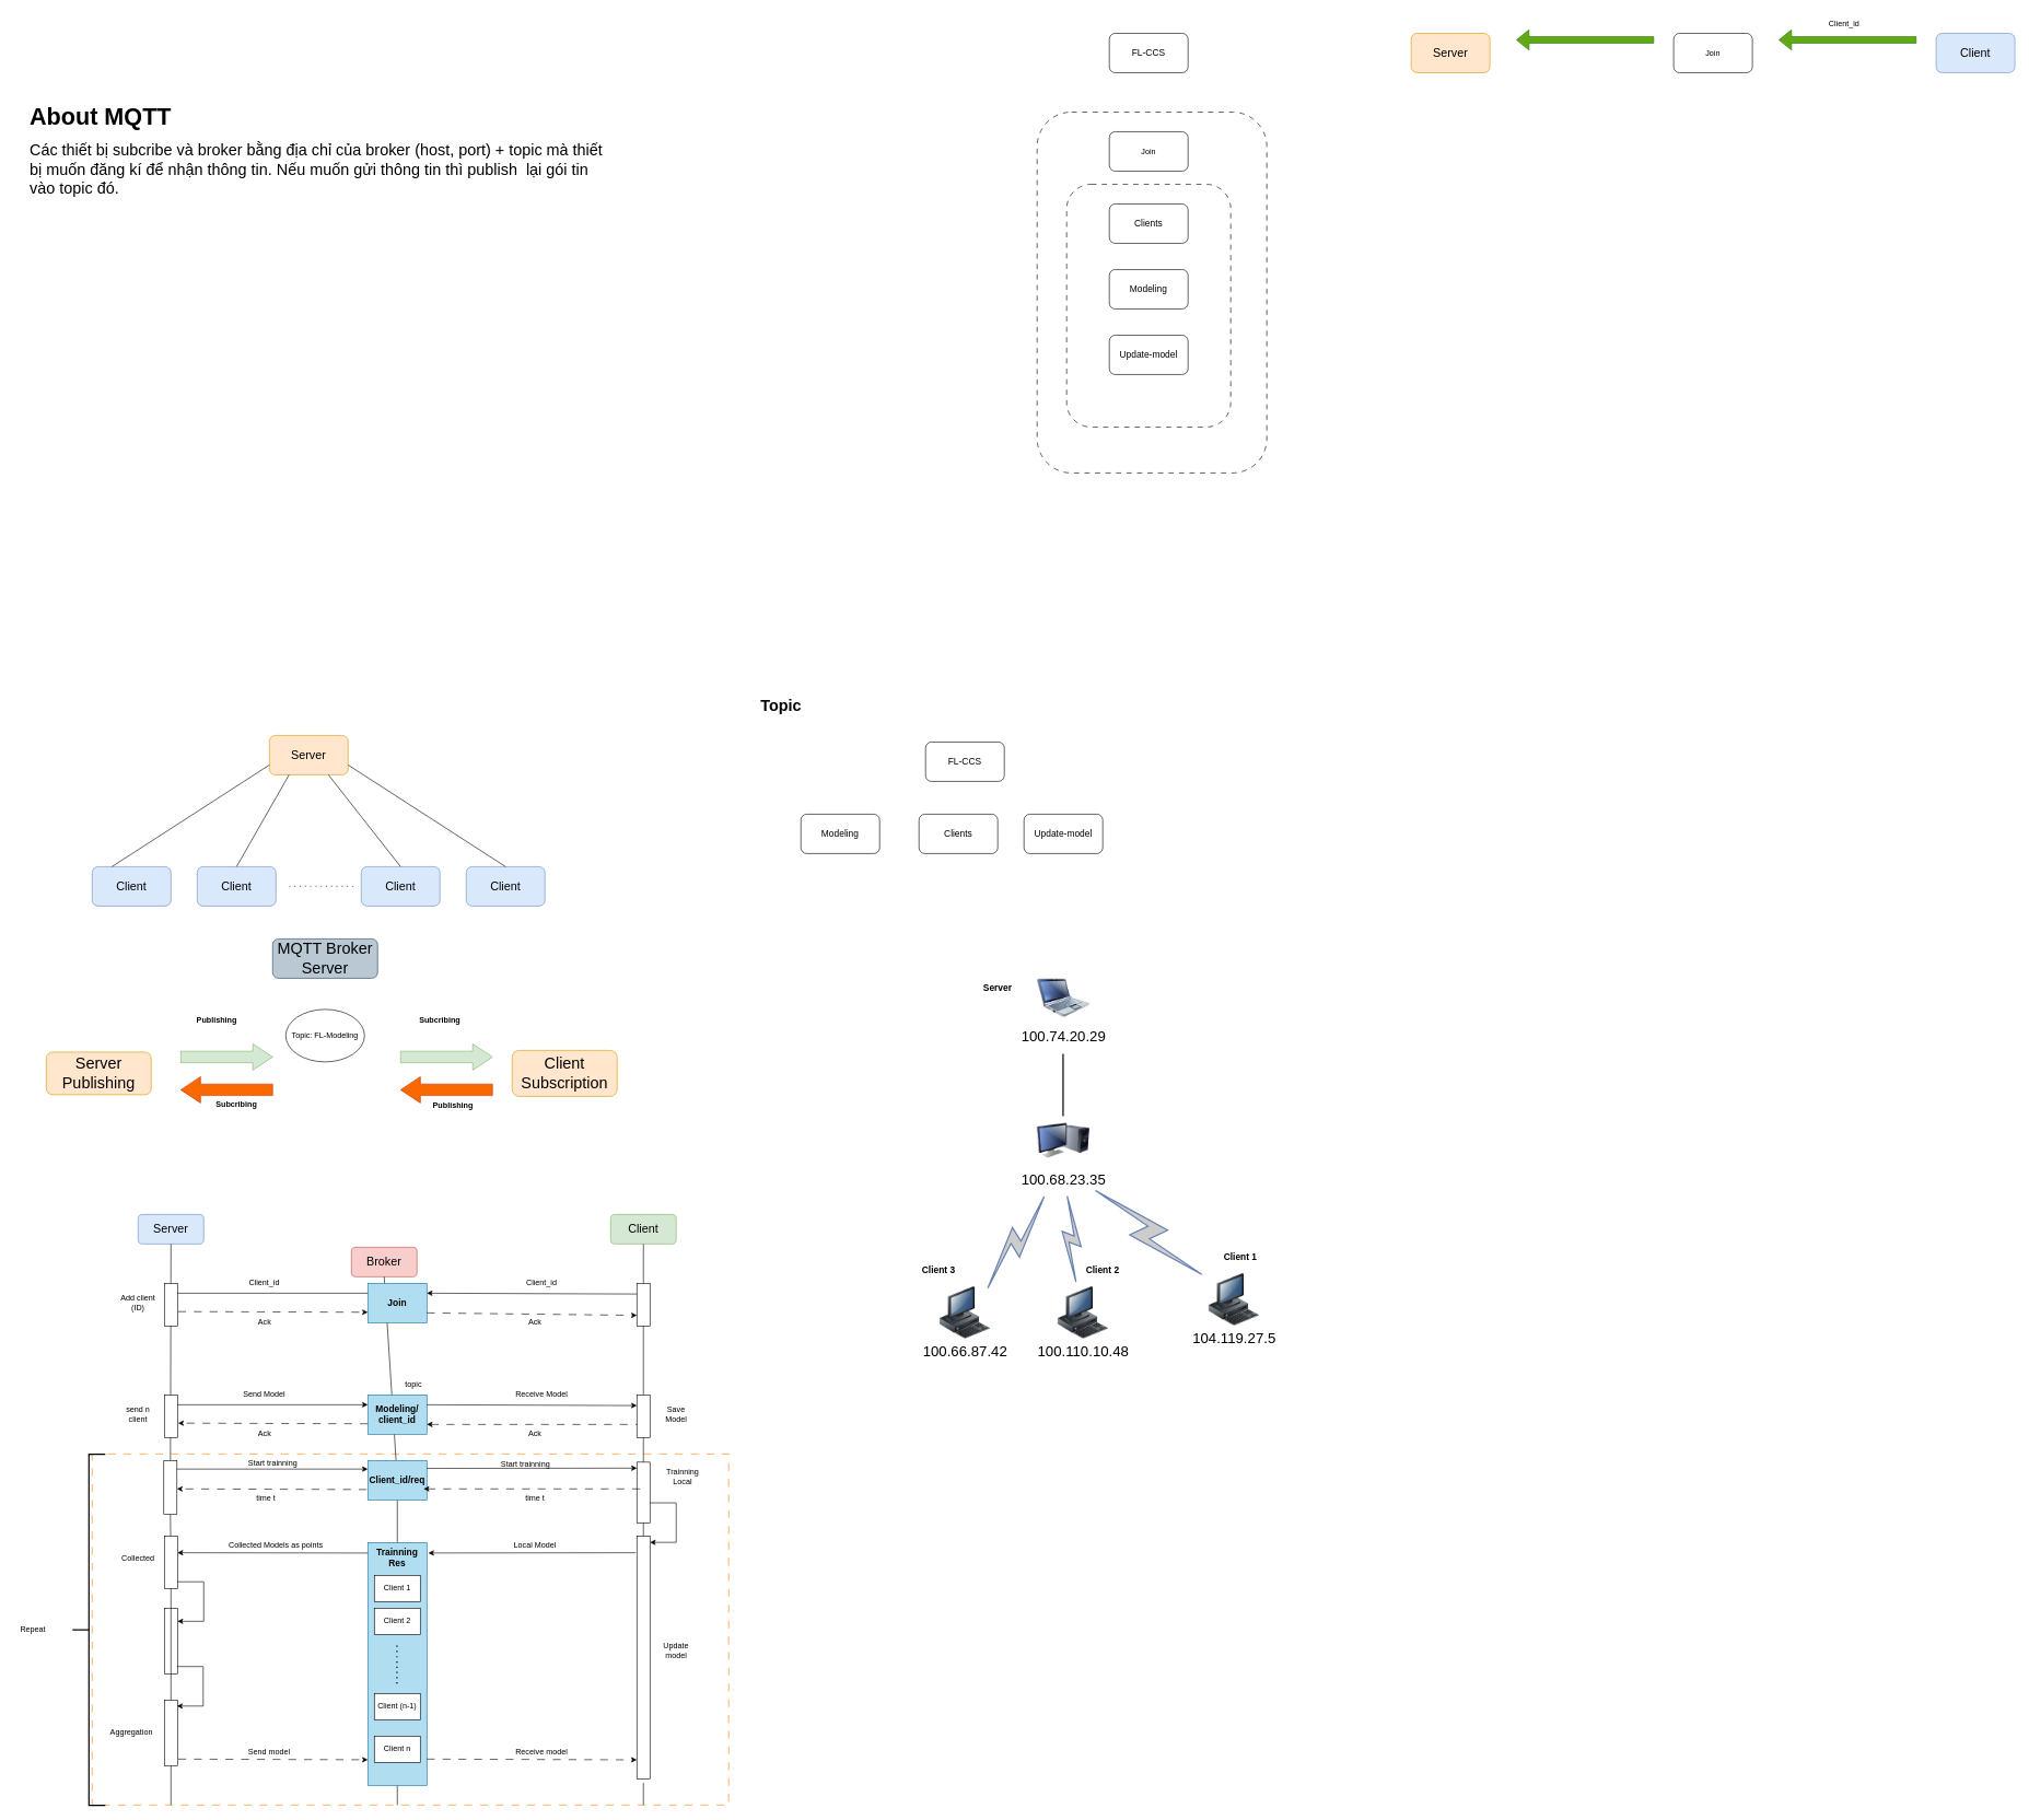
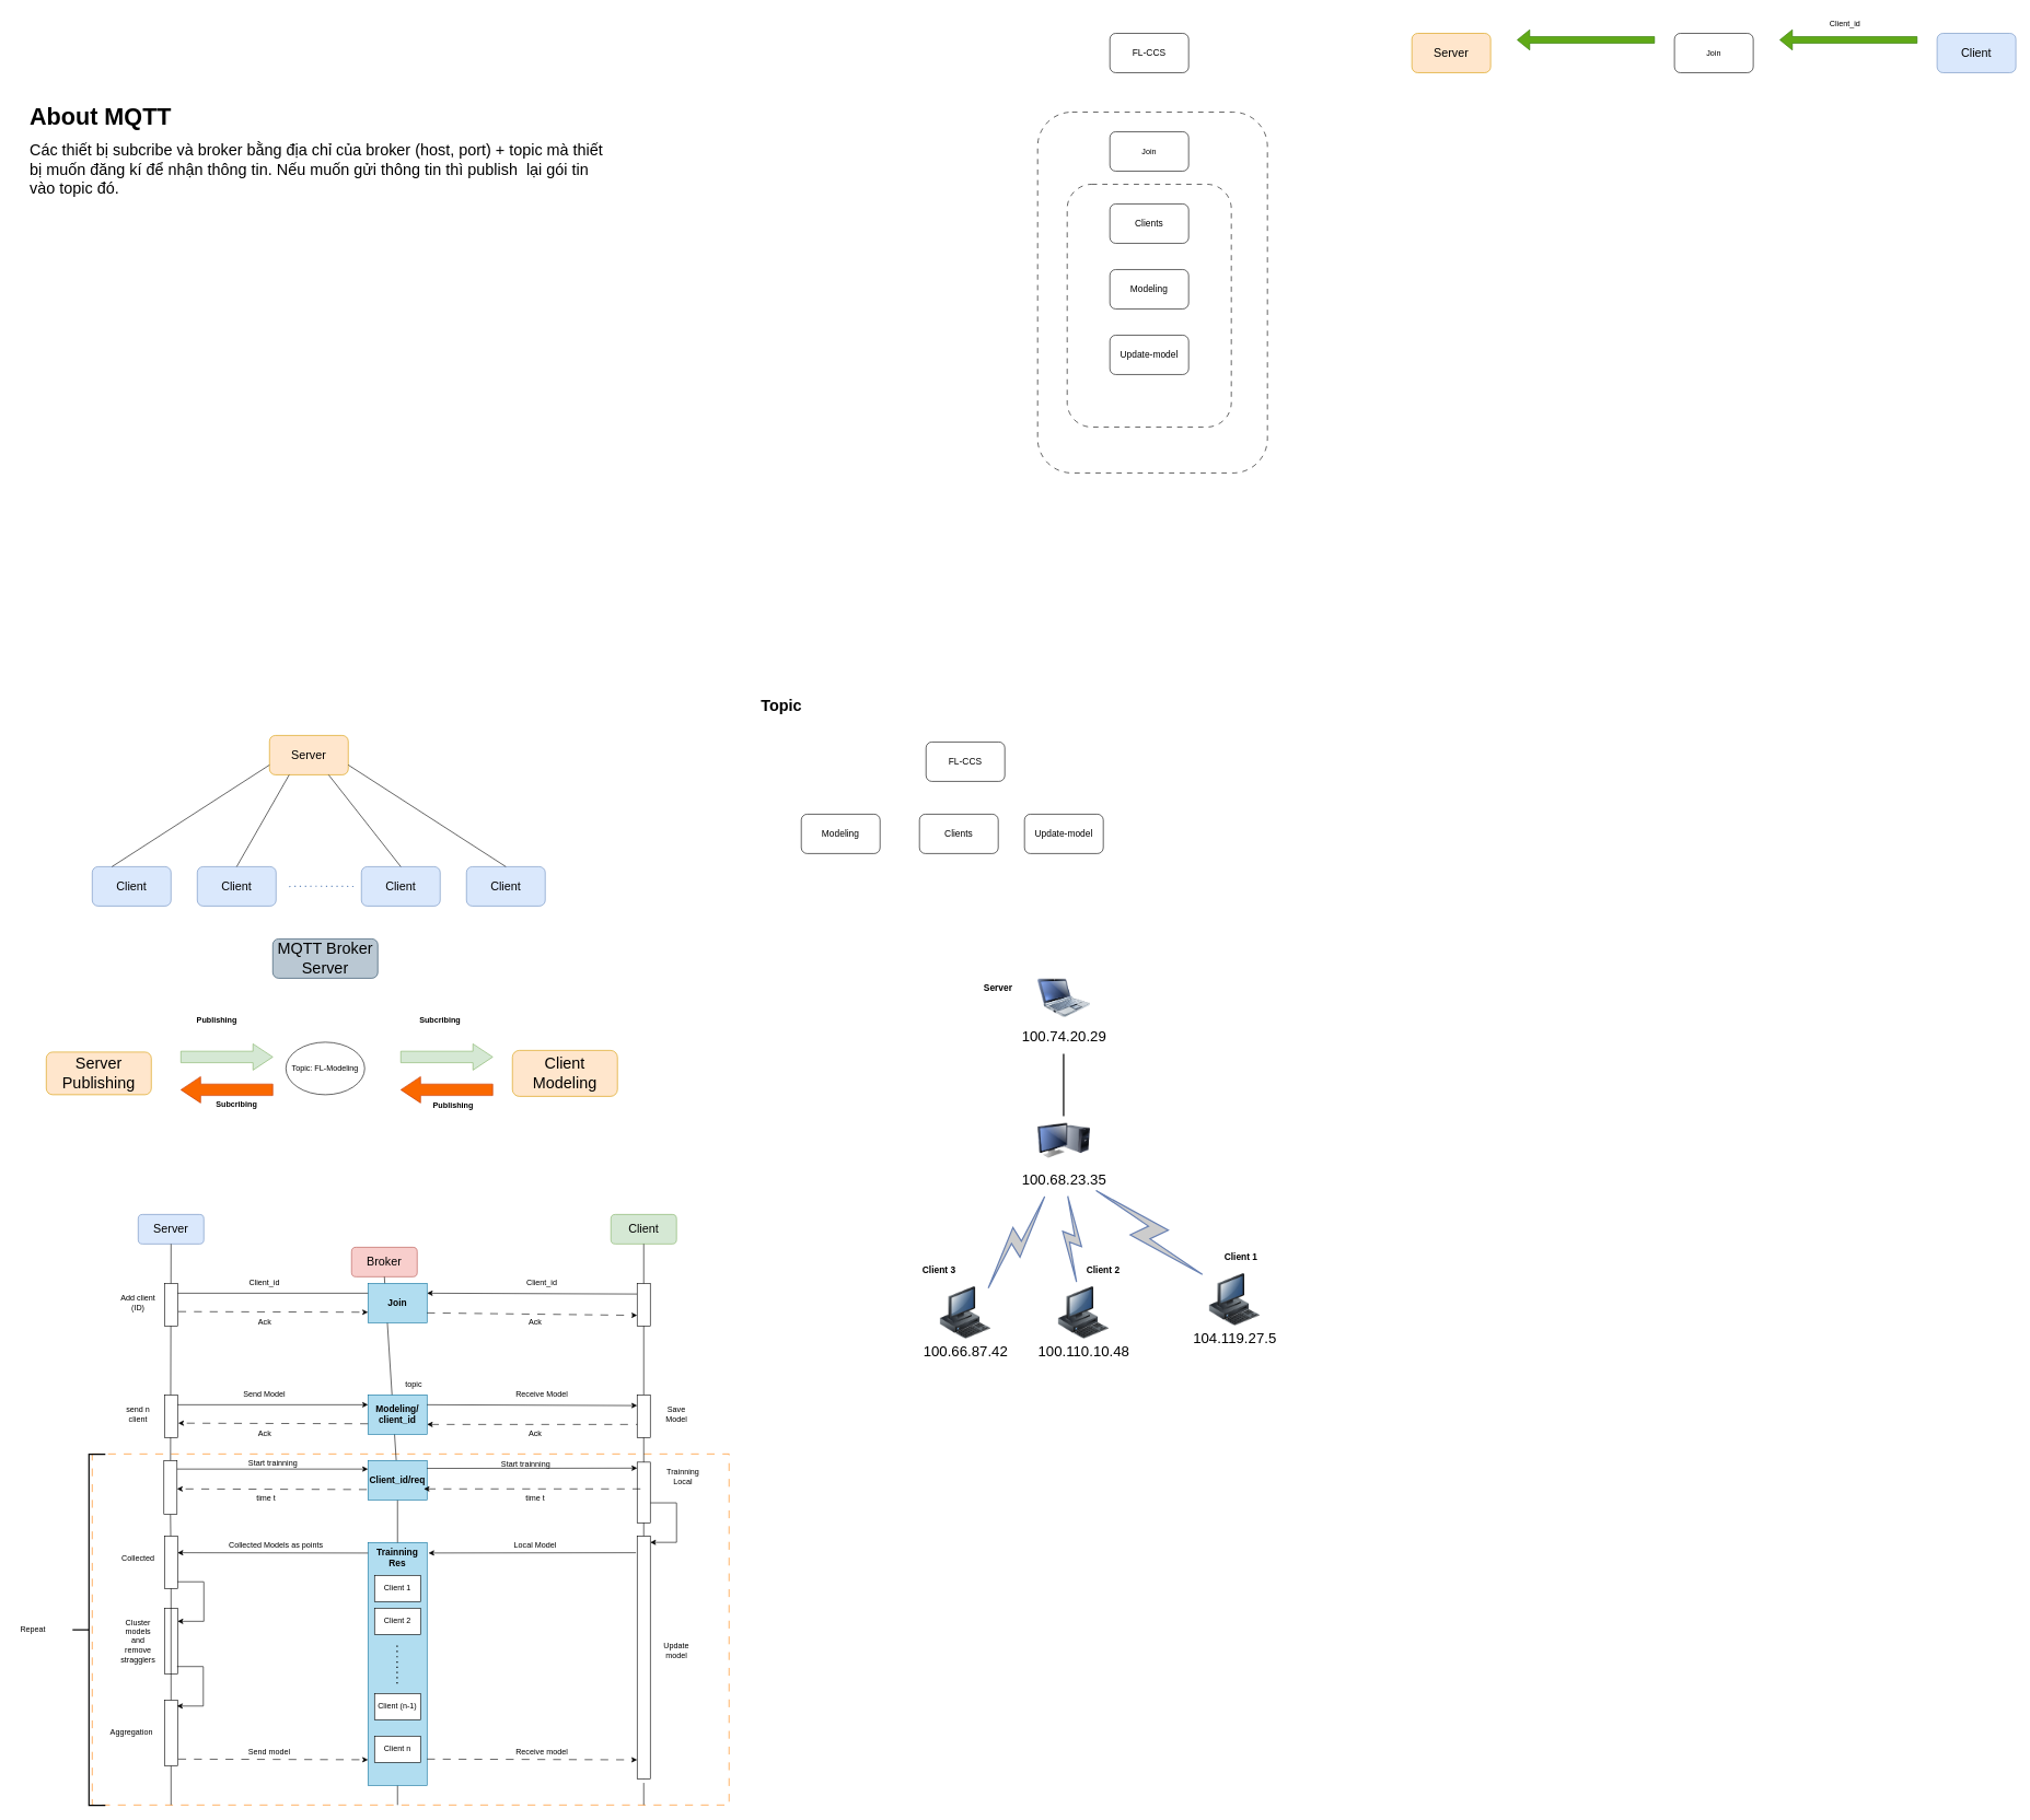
- <mxCell id="6" value="Topic: FL-Modeling" style="ellipse;whiteSpace=wrap;html=1;" parent="2" vertex="1"><mxGeometry x="365" y="107.5" width="120" height="80" as="geometry" /></mxCell>
+ <mxCell id="6" value="Topic: FL-Modeling" style="ellipse;whiteSpace=wrap;html=1;" parent="2" vertex="1"><mxGeometry x="365" y="157.5" width="120" height="80" as="geometry" /></mxCell>
- <mxCell id="3" value="&lt;span style=&quot;font-size: 24px;&quot;&gt;Client&lt;br&gt;Subscription&lt;/span&gt;" style="rounded=1;whiteSpace=wrap;html=1;fillColor=#ffe6cc;strokeColor=#d79b00;" parent="2" vertex="1"><mxGeometry x="710" y="170" width="160" height="70" as="geometry" /></mxCell>
+ <mxCell id="3" value="&lt;span style=&quot;font-size: 24px;&quot;&gt;Client&lt;br&gt;Modeling&lt;/span&gt;" style="rounded=1;whiteSpace=wrap;html=1;fillColor=#ffe6cc;strokeColor=#d79b00;" parent="2" vertex="1"><mxGeometry x="710" y="170" width="160" height="70" as="geometry" /></mxCell>
+ <mxCell id="103" value="Cluster models and remove stragglers" style="text;html=1;strokeColor=none;fillColor=none;align=center;verticalAlign=middle;whiteSpace=wrap;rounded=0;" parent="1" vertex="1"><mxGeometry x="180" y="2470" width="60" height="60" as="geometry" /></mxCell>
